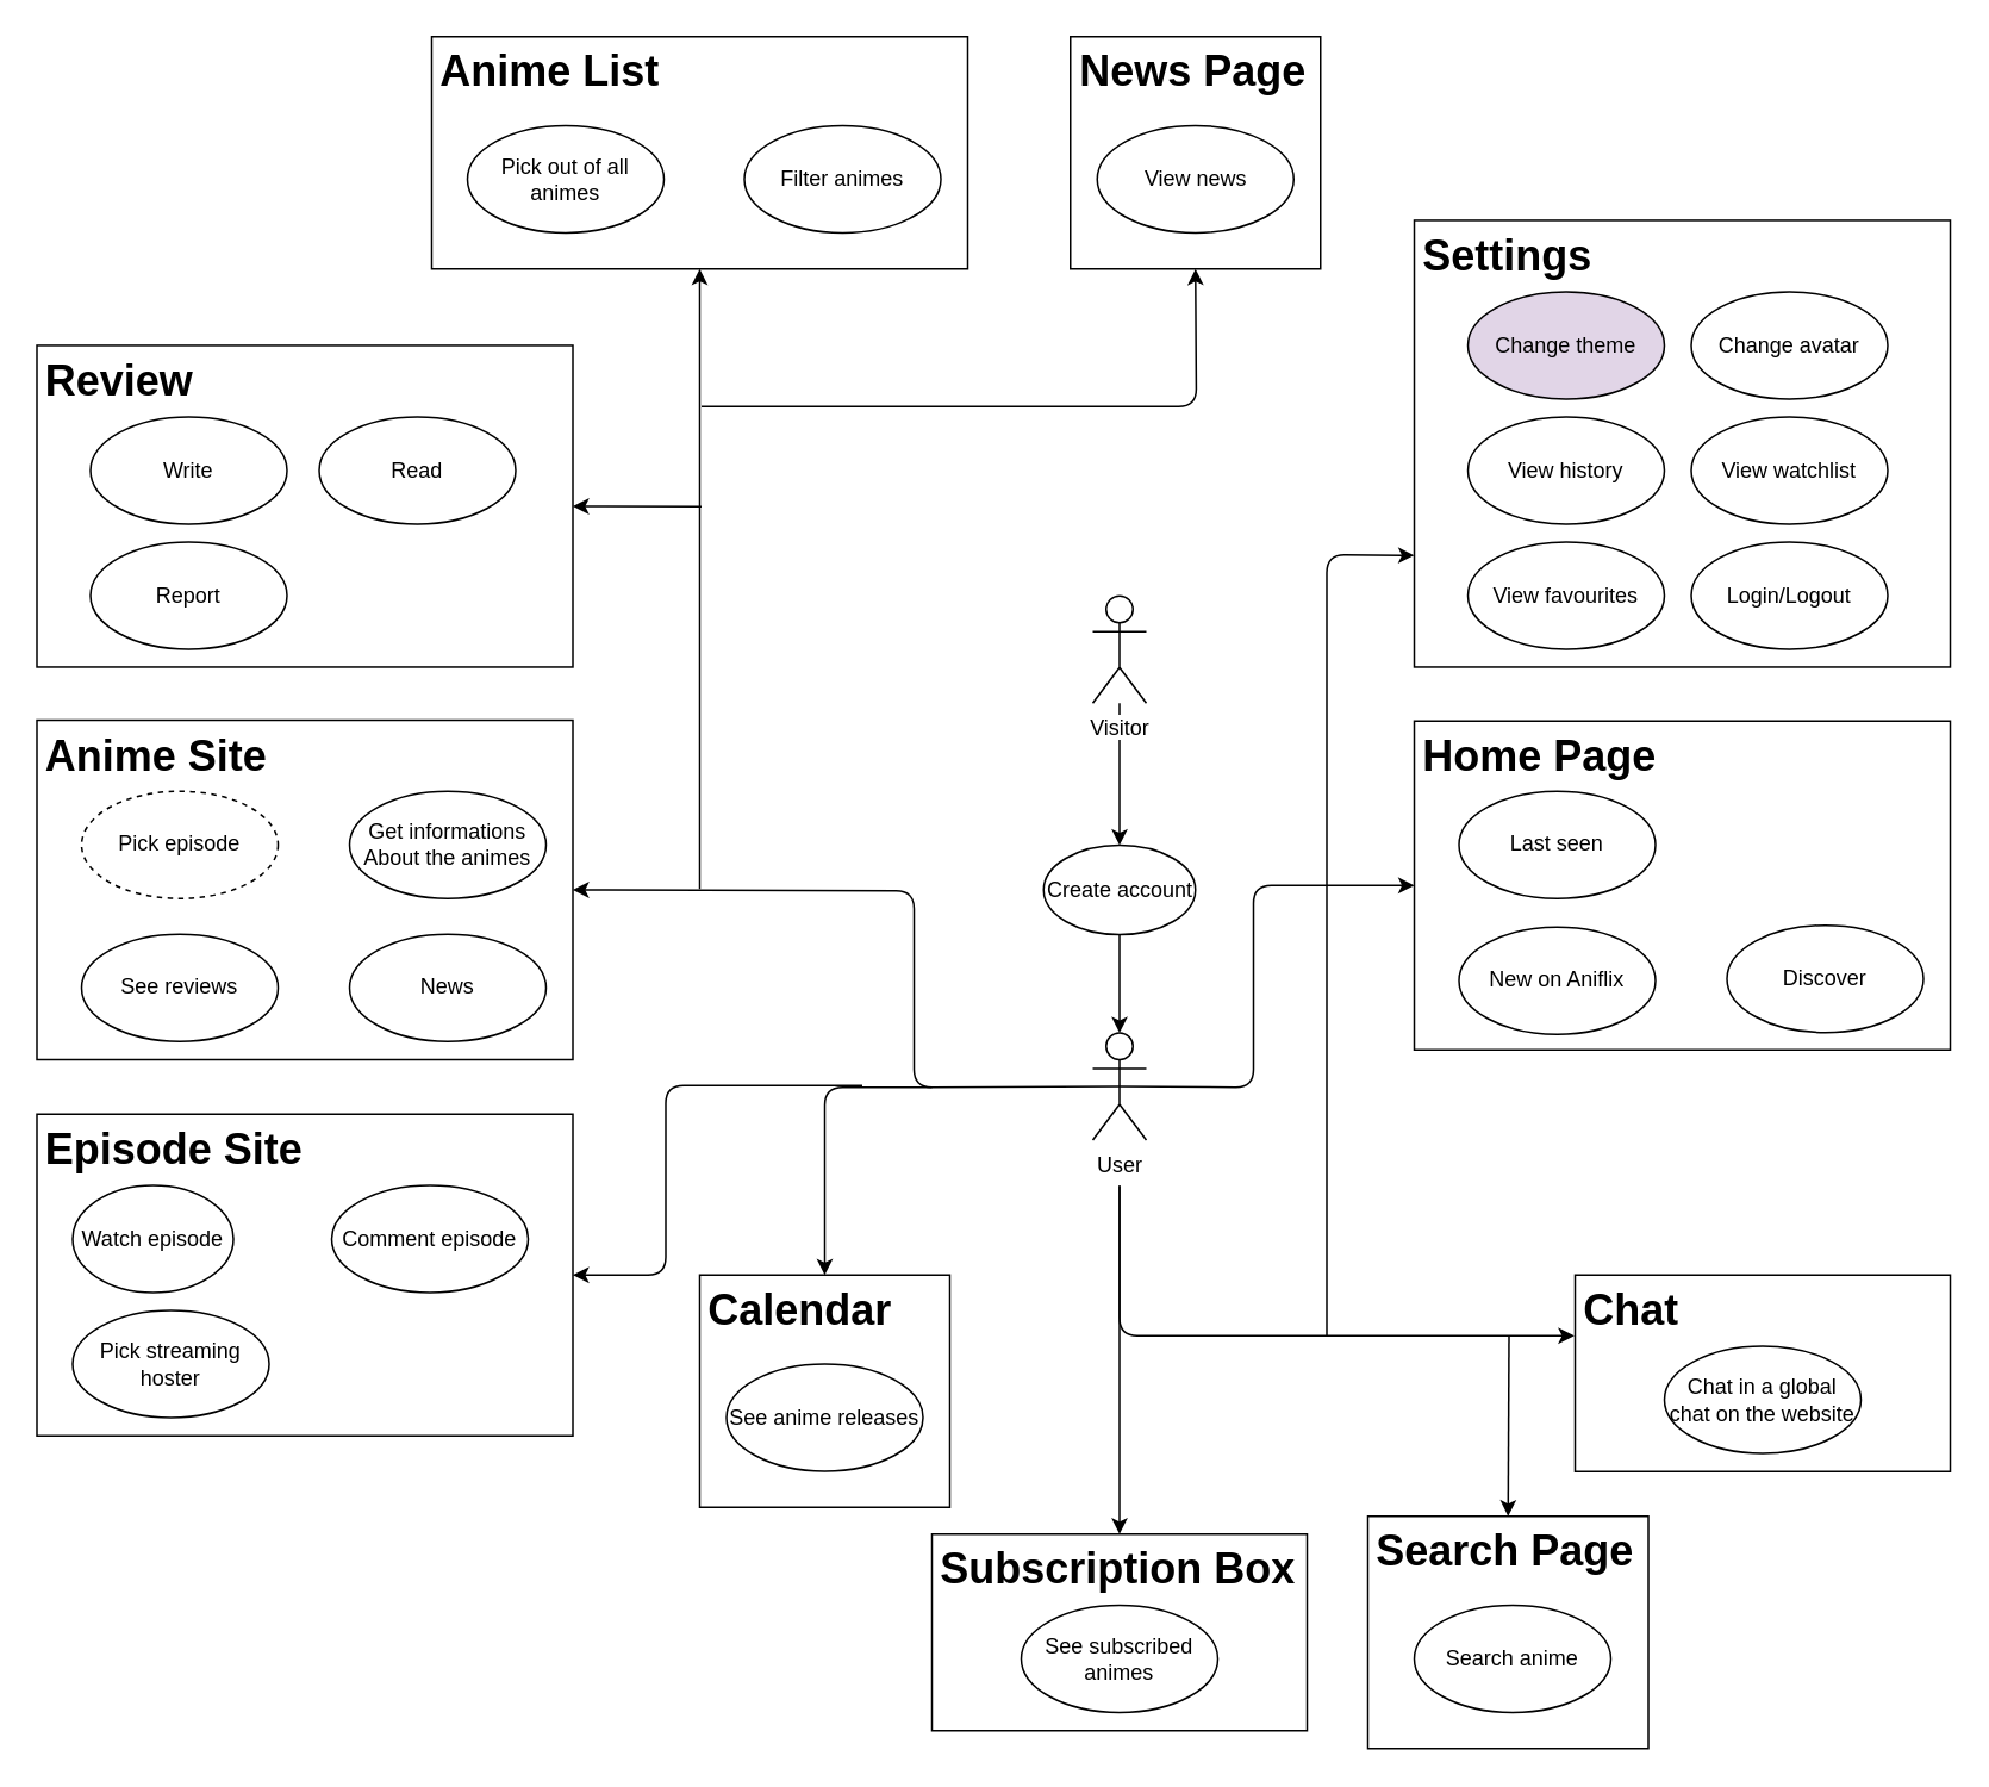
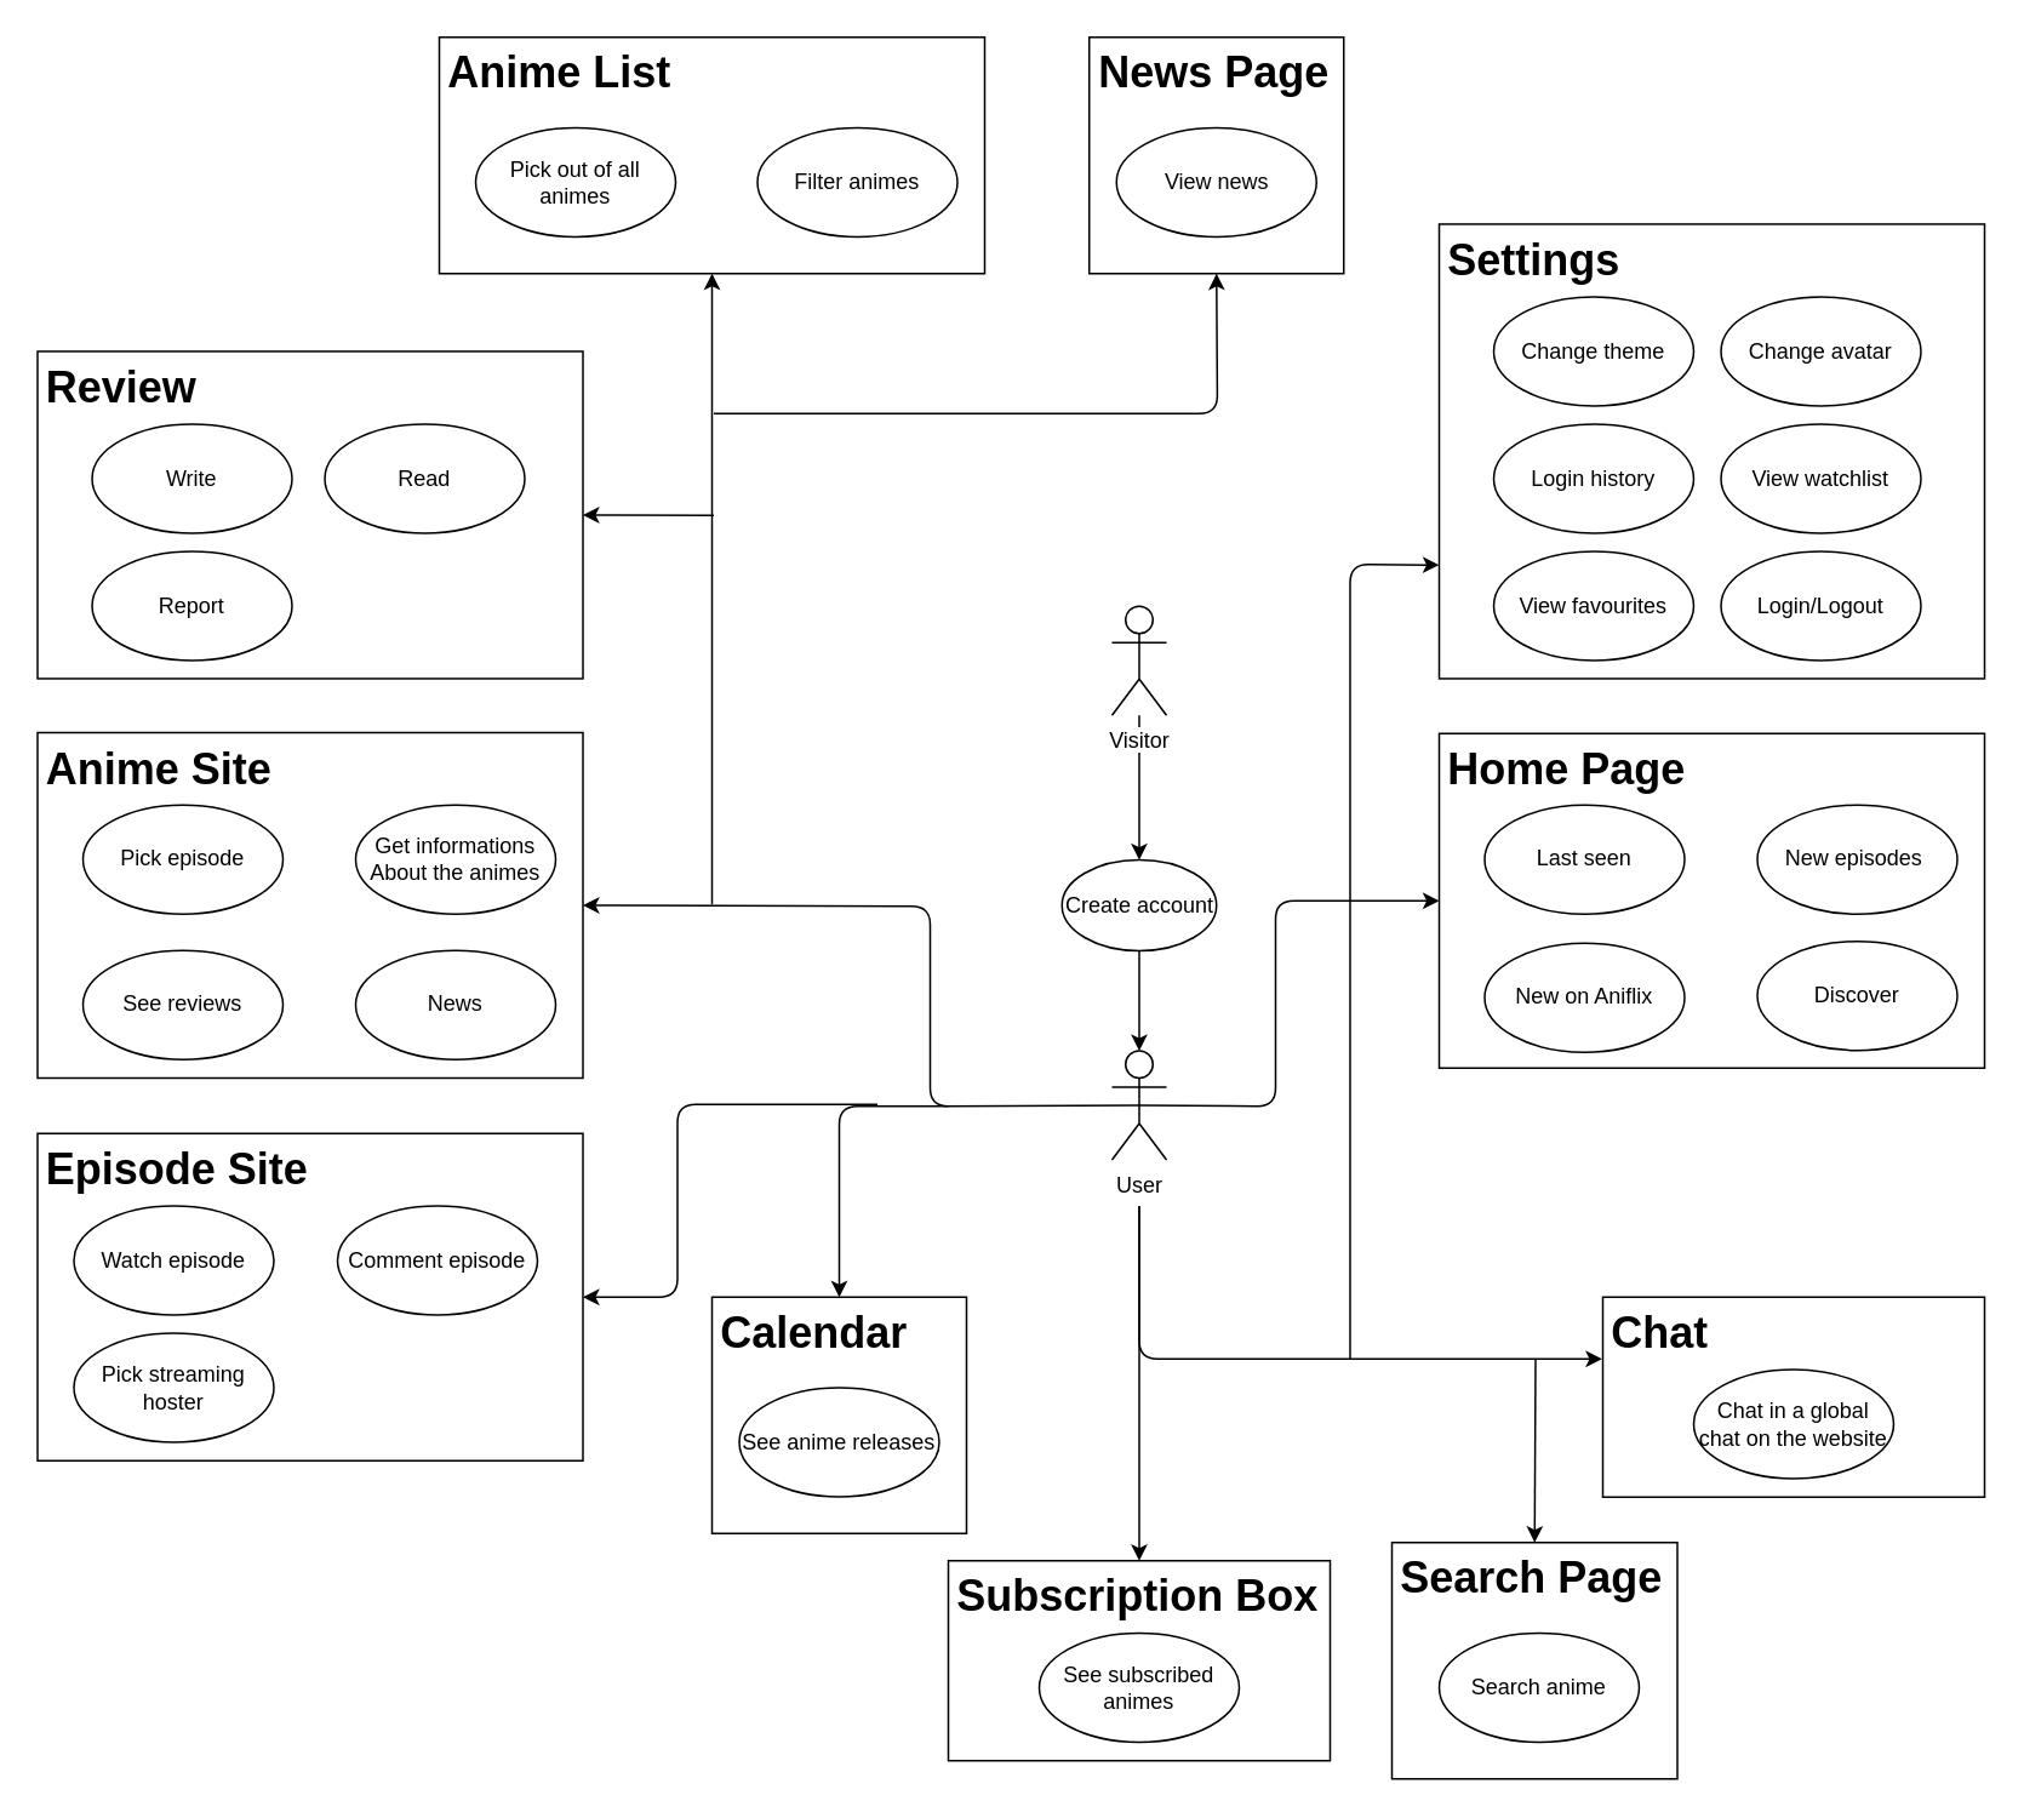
- <mxCell id="8" value="Change theme" style="ellipse;whiteSpace=wrap;html=1;strokeColor=#000000;fillColor=#e1d5e7;" parent="1" vertex="1"><mxGeometry x="821" y="162.8" width="110" height="60" as="geometry" /></mxCell>
+ <mxCell id="8" value="Change theme" style="ellipse;whiteSpace=wrap;html=1;strokeColor=#000000;" parent="1" vertex="1"><mxGeometry x="821" y="162.8" width="110" height="60" as="geometry" /></mxCell>
- <mxCell id="10" value="View history" style="ellipse;whiteSpace=wrap;html=1;" parent="1" vertex="1"><mxGeometry x="821" y="232.8" width="110" height="60" as="geometry" /></mxCell>
+ <mxCell id="10" value="Login history" style="ellipse;whiteSpace=wrap;html=1;" parent="1" vertex="1"><mxGeometry x="821" y="232.8" width="110" height="60" as="geometry" /></mxCell>
- <mxCell id="21" value="Pick episode" style="ellipse;whiteSpace=wrap;html=1;strokeColor=#000000;dashed=1;" parent="1" vertex="1"><mxGeometry x="45" y="442.3" width="110" height="60" as="geometry" /></mxCell>
+ <mxCell id="21" value="Pick episode" style="ellipse;whiteSpace=wrap;html=1;strokeColor=#000000;" parent="1" vertex="1"><mxGeometry x="45" y="442.3" width="110" height="60" as="geometry" /></mxCell>
+ <mxCell id="15" value="New episodes&amp;nbsp;" style="ellipse;whiteSpace=wrap;html=1;strokeColor=#000000;" parent="1" vertex="1"><mxGeometry x="966" y="442.3" width="110" height="60" as="geometry" /></mxCell>
- <mxCell id="33" value="Watch episode" style="ellipse;whiteSpace=wrap;html=1;strokeColor=#000000;" parent="1" vertex="1"><mxGeometry x="40" y="662.8" width="90" height="60" as="geometry" /></mxCell>
+ <mxCell id="33" value="Watch episode" style="ellipse;whiteSpace=wrap;html=1;strokeColor=#000000;" parent="1" vertex="1"><mxGeometry x="40" y="662.8" width="110" height="60" as="geometry" /></mxCell>
